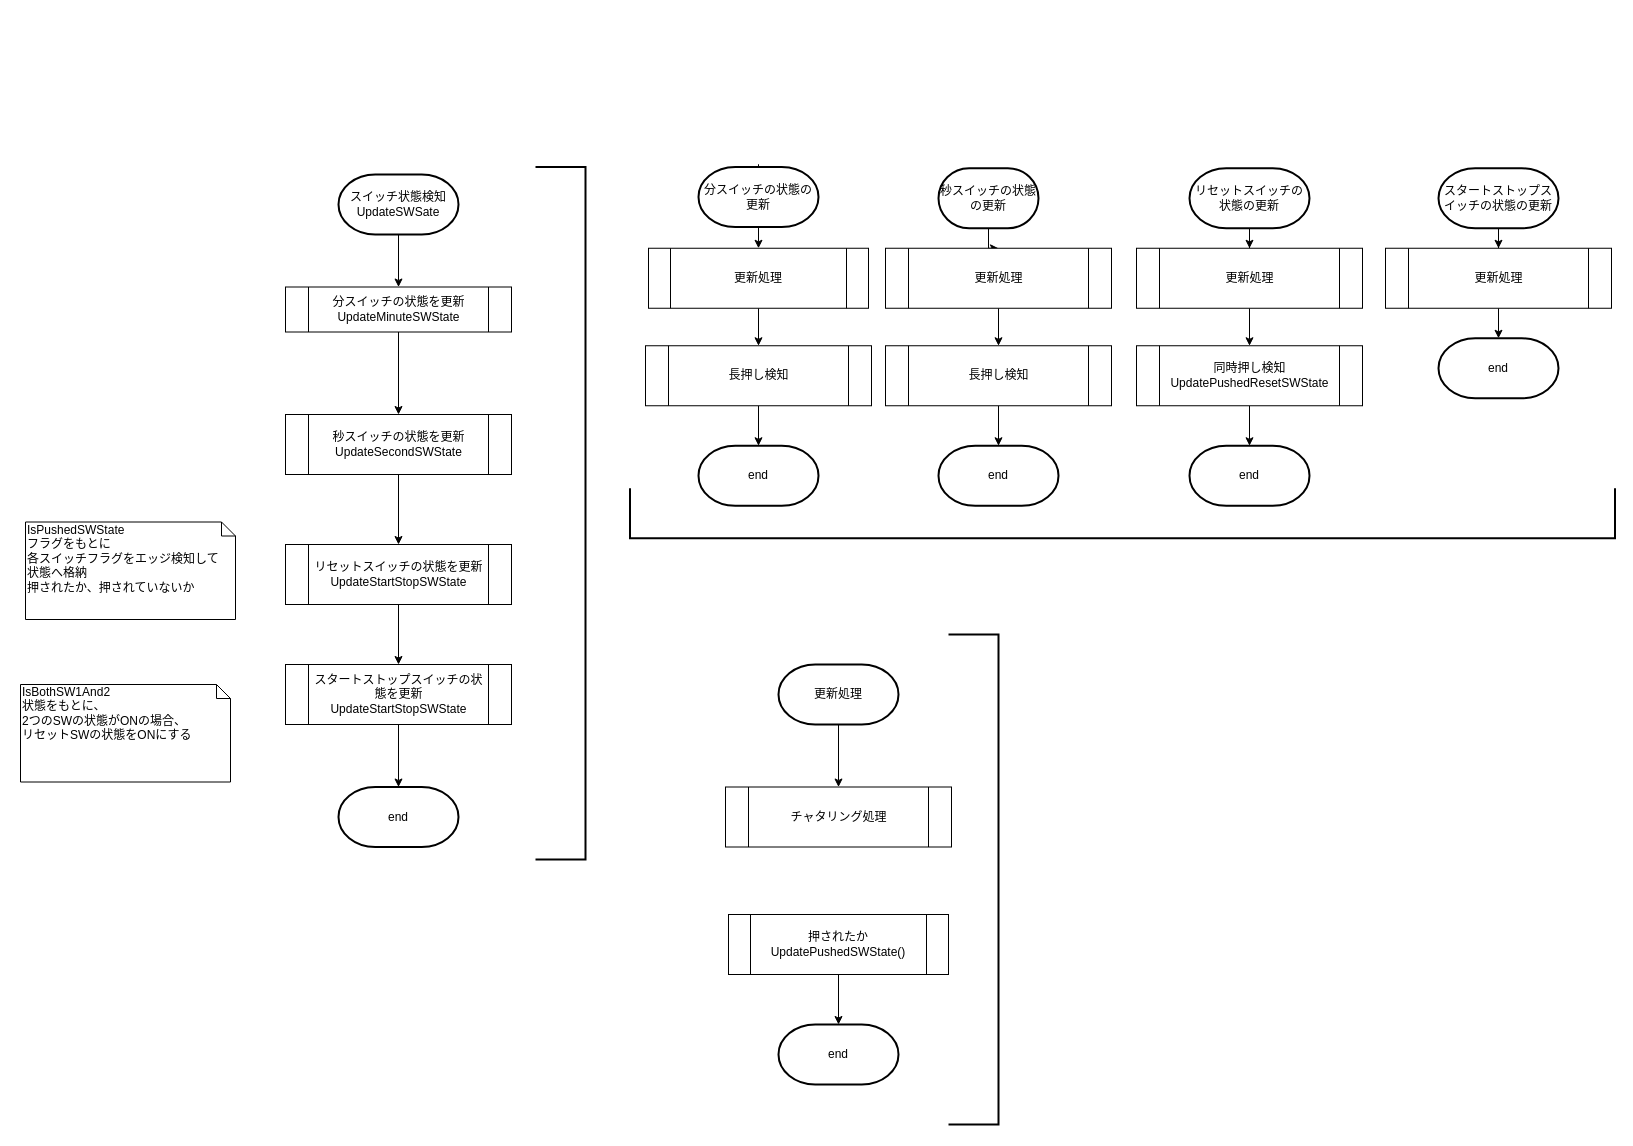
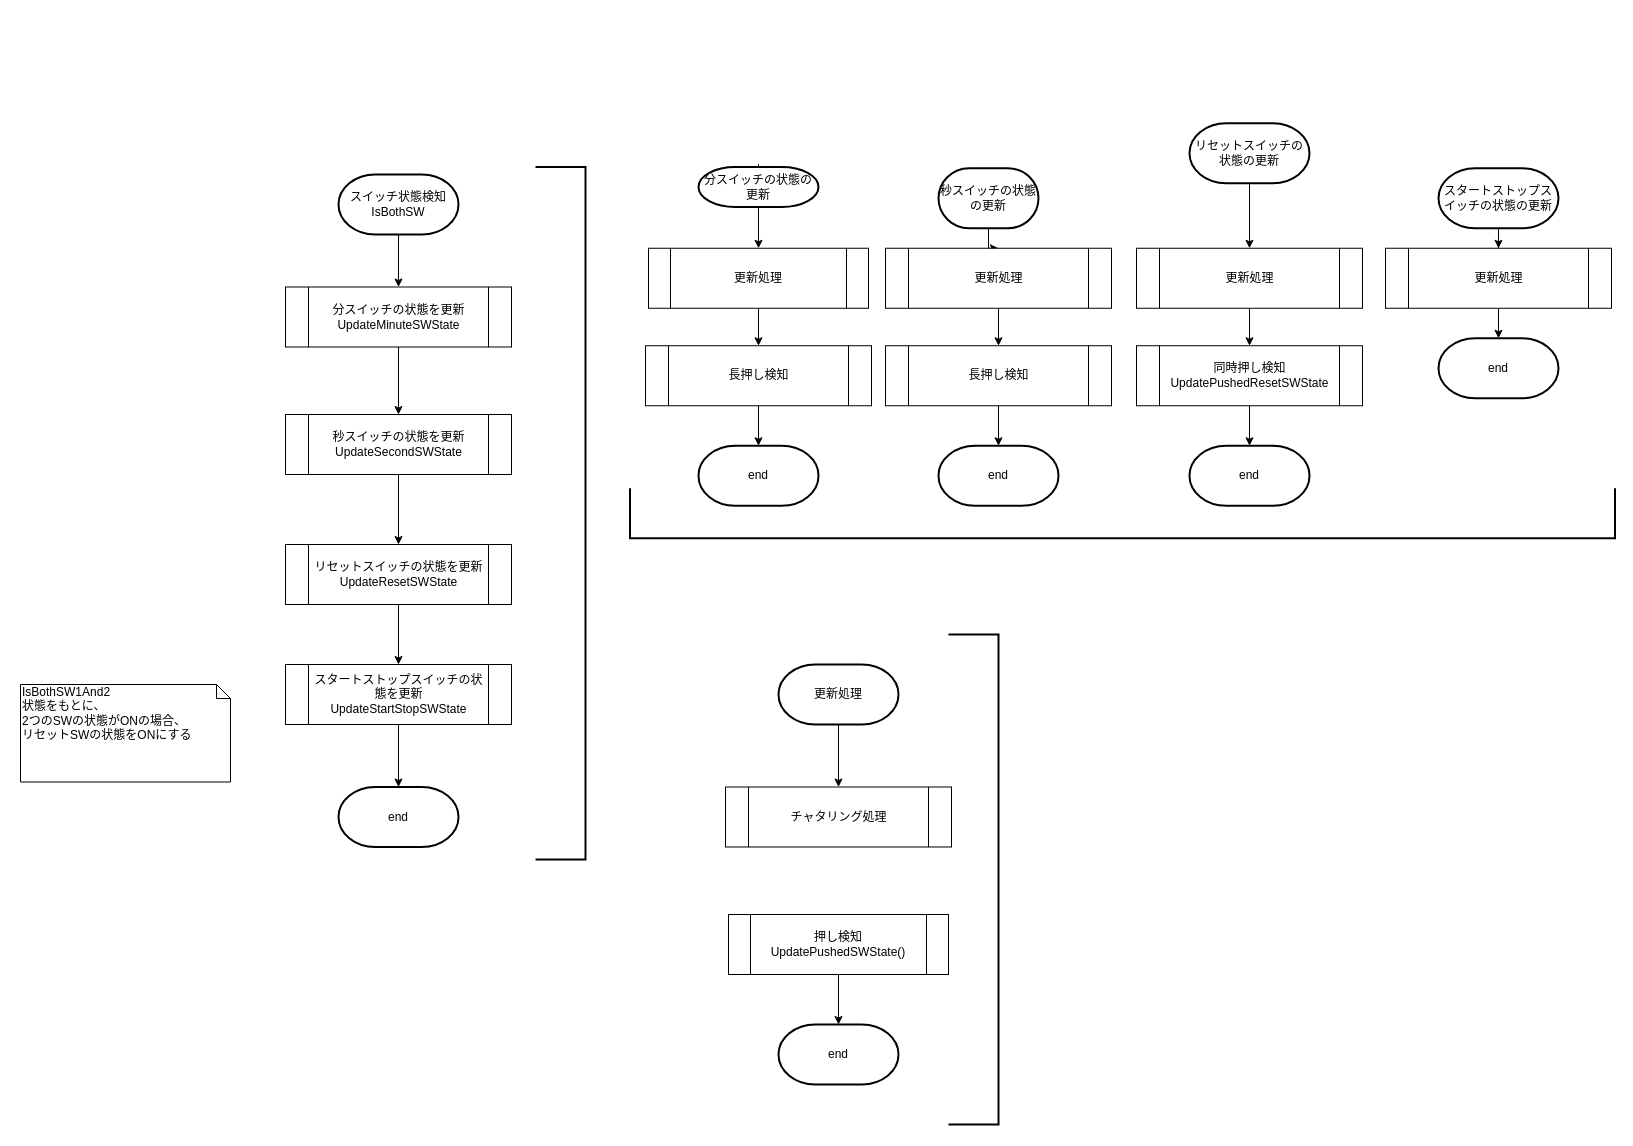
- <mxCell id="16" value="分スイッチの状態の更新" style="strokeWidth=2;html=1;shape=mxgraph.flowchart.terminator;whiteSpace=wrap;" parent="1" vertex="1"><mxGeometry x="698" y="166.5" width="120" height="60" as="geometry" /></mxCell>
+ <mxCell id="16" value="分スイッチの状態の更新" style="strokeWidth=2;html=1;shape=mxgraph.flowchart.terminator;whiteSpace=wrap;" parent="1" vertex="1"><mxGeometry x="698" y="166.5" width="120" height="40" as="geometry" /></mxCell>
- <mxCell id="26" value="リセットスイッチの状態の更新" style="strokeWidth=2;html=1;shape=mxgraph.flowchart.terminator;whiteSpace=wrap;" parent="1" vertex="1"><mxGeometry x="1189" y="167.75" width="120" height="60" as="geometry" /></mxCell>
+ <mxCell id="26" value="リセットスイッチの状態の更新" style="strokeWidth=2;html=1;shape=mxgraph.flowchart.terminator;whiteSpace=wrap;" parent="1" vertex="1"><mxGeometry x="1189" y="122.75" width="120" height="60" as="geometry" /></mxCell>
- <mxCell id="5" value="スイッチ状態検知&lt;br&gt;UpdateSWSate" style="strokeWidth=2;html=1;shape=mxgraph.flowchart.terminator;whiteSpace=wrap;" parent="1" vertex="1"><mxGeometry x="338" y="174" width="120" height="60" as="geometry" /></mxCell>
+ <mxCell id="5" value="スイッチ状態検知&lt;br&gt;IsBothSW" style="strokeWidth=2;html=1;shape=mxgraph.flowchart.terminator;whiteSpace=wrap;" parent="1" vertex="1"><mxGeometry x="338" y="174" width="120" height="60" as="geometry" /></mxCell>
- <mxCell id="7" value="分スイッチの状態を更新&lt;br&gt;UpdateMinuteSWState" style="shape=process;whiteSpace=wrap;html=1;backgroundOutline=1;" parent="1" vertex="1"><mxGeometry x="285" y="286.5" width="226" height="45" as="geometry" /></mxCell>
+ <mxCell id="7" value="分スイッチの状態を更新&lt;br&gt;UpdateMinuteSWState" style="shape=process;whiteSpace=wrap;html=1;backgroundOutline=1;" parent="1" vertex="1"><mxGeometry x="285" y="286.5" width="226" height="60" as="geometry" /></mxCell>
- <mxCell id="2" value="IsPushedSWState&lt;br&gt;フラグをもとに&lt;br&gt;各スイッチフラグをエッジ検知して&lt;br&gt;状態へ格納&lt;br&gt;押されたか、押されていないか" style="shape=note;whiteSpace=wrap;html=1;size=14;verticalAlign=top;align=left;spacingTop=-6;" parent="1" vertex="1"><mxGeometry x="25" y="521.5" width="210" height="97.5" as="geometry" /></mxCell>
- <mxCell id="11" value="リセットスイッチの状態を更新&lt;br&gt;UpdateStartStopSWState" style="shape=process;whiteSpace=wrap;html=1;backgroundOutline=1;" parent="1" vertex="1"><mxGeometry x="285" y="544" width="226" height="60" as="geometry" /></mxCell>
+ <mxCell id="11" value="リセットスイッチの状態を更新&lt;br&gt;UpdateResetSWState" style="shape=process;whiteSpace=wrap;html=1;backgroundOutline=1;" parent="1" vertex="1"><mxGeometry x="285" y="544" width="226" height="60" as="geometry" /></mxCell>
- <mxCell id="38" value="押されたか&lt;br&gt;UpdatePushedSWState()" style="shape=process;whiteSpace=wrap;html=1;backgroundOutline=1;" parent="1" vertex="1"><mxGeometry x="728" y="914" width="220" height="60" as="geometry" /></mxCell>
+ <mxCell id="38" value="押し検知&lt;br&gt;UpdatePushedSWState()" style="shape=process;whiteSpace=wrap;html=1;backgroundOutline=1;" parent="1" vertex="1"><mxGeometry x="728" y="914" width="220" height="60" as="geometry" /></mxCell>
